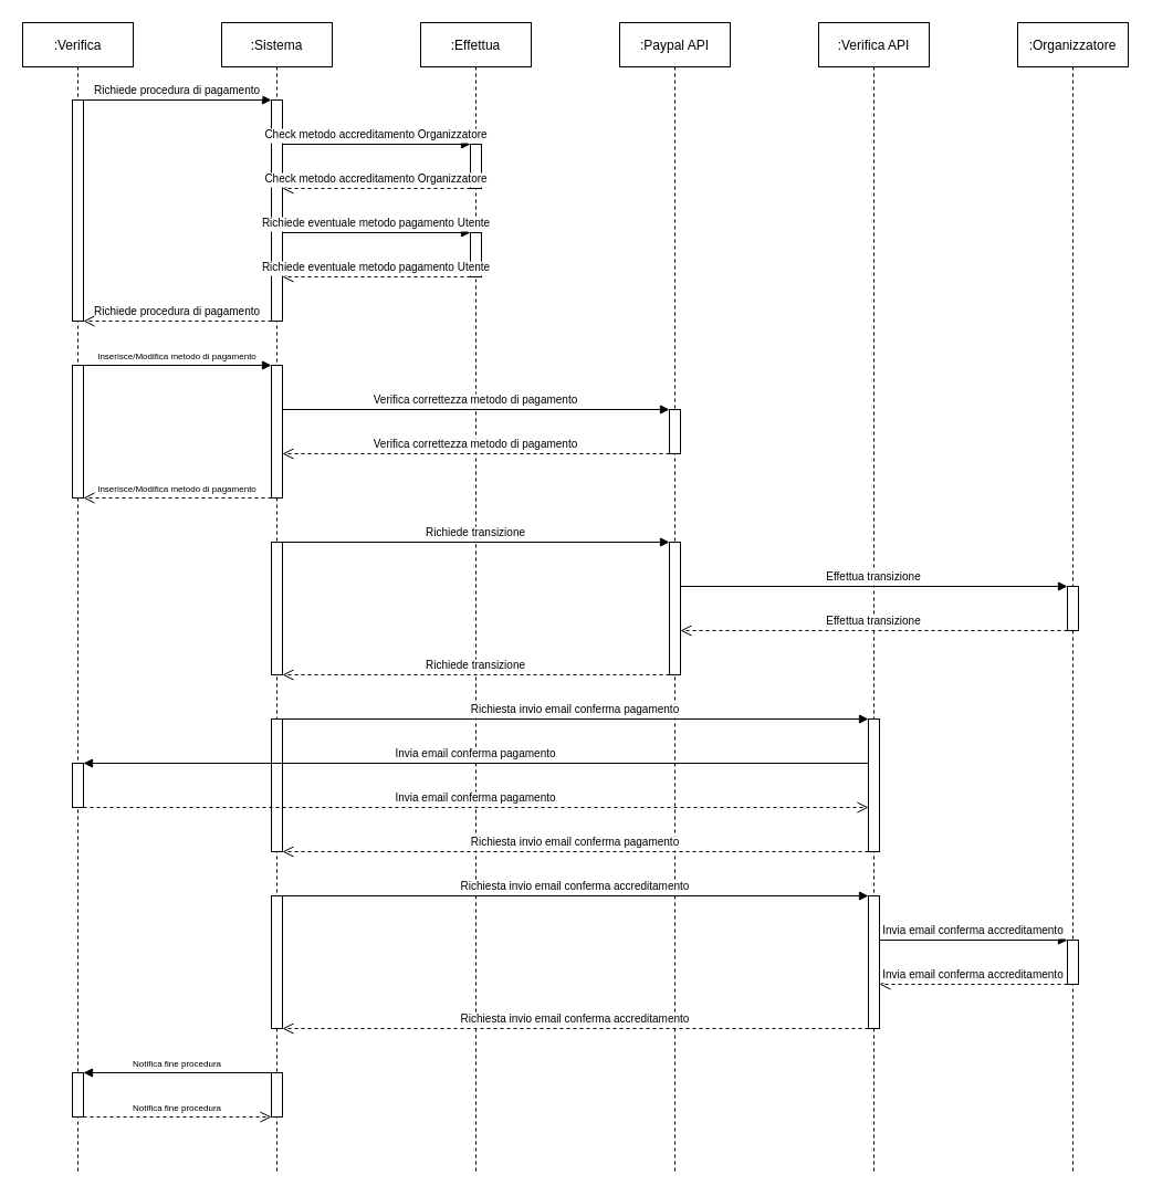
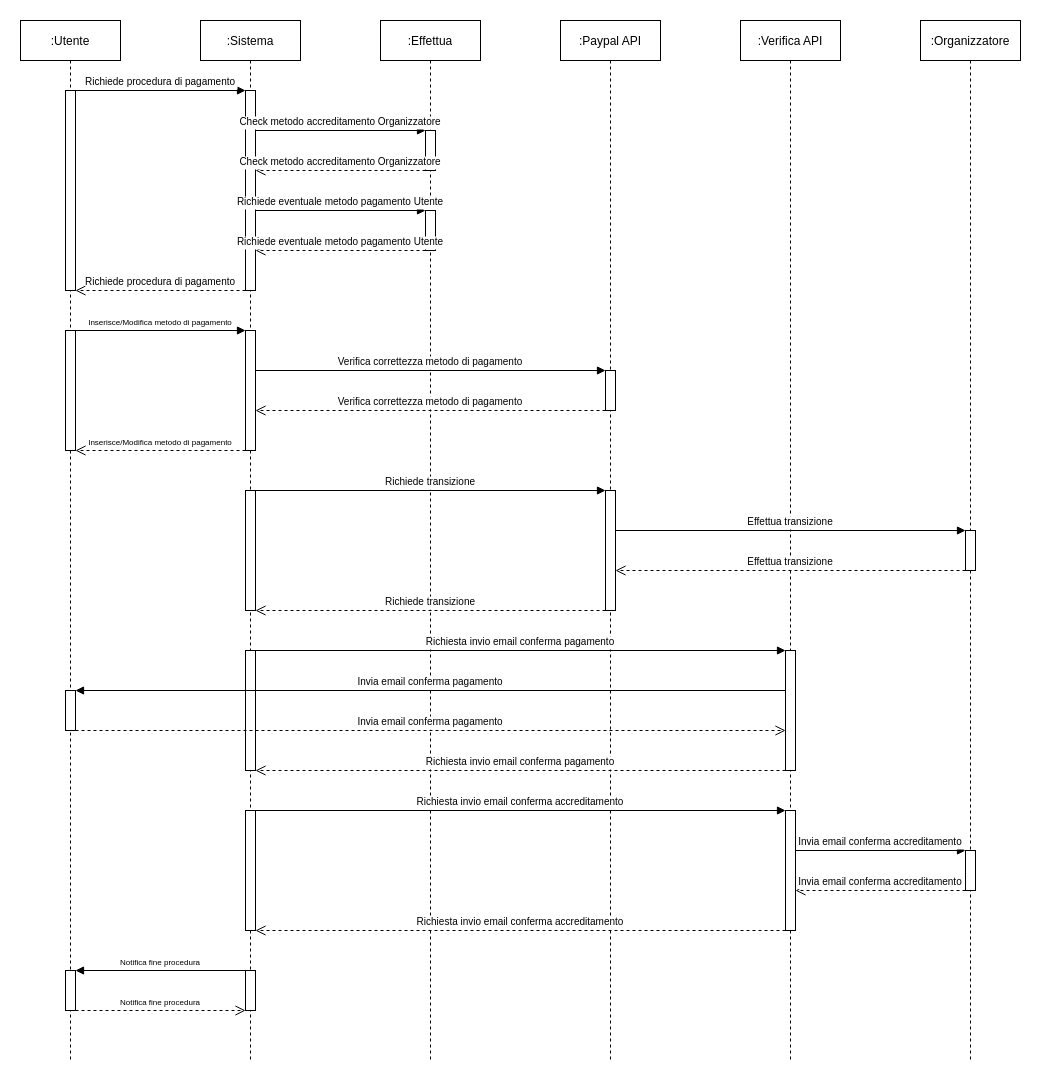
- <mxCell id="12" value=":Verifica" style="shape=umlLifeline;perimeter=lifelinePerimeter;container=1;collapsible=0;recursiveResize=0;rounded=0;shadow=0;strokeWidth=1;" vertex="1" parent="1"><mxGeometry x="20" y="20" width="100" height="1040" as="geometry" /></mxCell>
+ <mxCell id="12" value=":Utente" style="shape=umlLifeline;perimeter=lifelinePerimeter;container=1;collapsible=0;recursiveResize=0;rounded=0;shadow=0;strokeWidth=1;" vertex="1" parent="1"><mxGeometry x="20" y="20" width="100" height="1040" as="geometry" /></mxCell>
